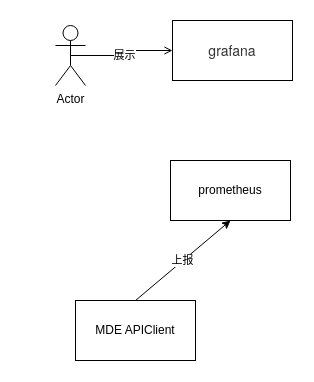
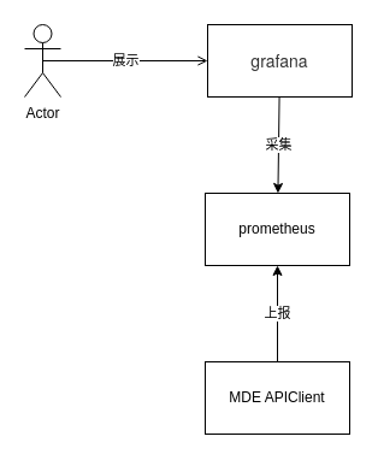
- <mxCell id="8" value="Actor" style="shape=umlActor;verticalLabelPosition=bottom;verticalAlign=top;html=1;outlineConnect=0;" vertex="1" parent="1"><mxGeometry x="55" y="25" width="30" height="60" as="geometry" /></mxCell>
+ <mxCell id="8" value="Actor" style="shape=umlActor;verticalLabelPosition=bottom;verticalAlign=top;html=1;outlineConnect=0;" vertex="1" parent="1"><mxGeometry x="20" y="20" width="30" height="60" as="geometry" /></mxCell>
+ <mxCell id="6" value="采集" style="endArrow=classic;html=1;" edge="1" parent="1" source="3" target="4"><mxGeometry width="50" height="50" relative="1" as="geometry"><mxPoint x="229.5" y="120" as="sourcePoint" /><mxPoint x="229.5" y="40" as="targetPoint" /></mxGeometry></mxCell>
- <mxCell id="2" value="MDE APIClient" style="rounded=0;whiteSpace=wrap;html=1;" vertex="1" parent="1"><mxGeometry x="75" y="300" width="120" height="60" as="geometry" /></mxCell>
+ <mxCell id="2" value="MDE APIClient" style="rounded=0;whiteSpace=wrap;html=1;" vertex="1" parent="1"><mxGeometry x="170" y="300" width="120" height="60" as="geometry" /></mxCell>
